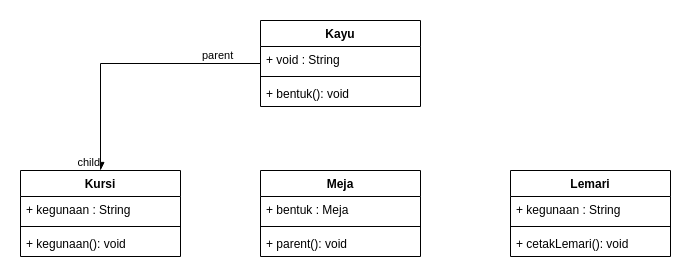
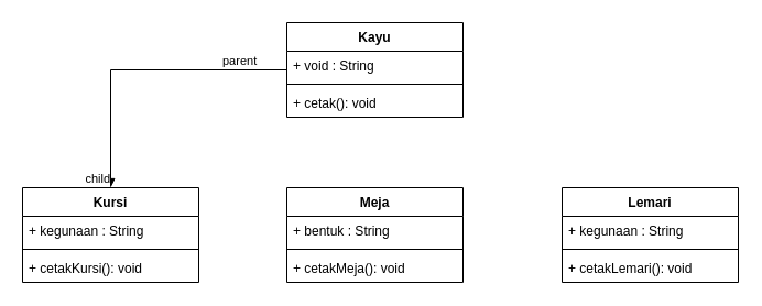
- <mxCell id="5" value="+ bentuk(): void" style="text;strokeColor=none;fillColor=none;align=left;verticalAlign=top;spacingLeft=4;spacingRight=4;overflow=hidden;rotatable=0;points=[[0,0.5],[1,0.5]];portConstraint=eastwest;" vertex="1" parent="2"><mxGeometry y="60" width="160" height="26" as="geometry" /></mxCell>
+ <mxCell id="5" value="+ cetak(): void" style="text;strokeColor=none;fillColor=none;align=left;verticalAlign=top;spacingLeft=4;spacingRight=4;overflow=hidden;rotatable=0;points=[[0,0.5],[1,0.5]];portConstraint=eastwest;" vertex="1" parent="2"><mxGeometry y="60" width="160" height="26" as="geometry" /></mxCell>
- <mxCell id="11" value="+ bentuk : Meja" style="text;strokeColor=none;fillColor=none;align=left;verticalAlign=top;spacingLeft=4;spacingRight=4;overflow=hidden;rotatable=0;points=[[0,0.5],[1,0.5]];portConstraint=eastwest;" vertex="1" parent="10"><mxGeometry y="26" width="160" height="26" as="geometry" /></mxCell>
+ <mxCell id="11" value="+ bentuk : String" style="text;strokeColor=none;fillColor=none;align=left;verticalAlign=top;spacingLeft=4;spacingRight=4;overflow=hidden;rotatable=0;points=[[0,0.5],[1,0.5]];portConstraint=eastwest;" vertex="1" parent="10"><mxGeometry y="26" width="160" height="26" as="geometry" /></mxCell>
- <mxCell id="9" value="+ kegunaan(): void" style="text;strokeColor=none;fillColor=none;align=left;verticalAlign=top;spacingLeft=4;spacingRight=4;overflow=hidden;rotatable=0;points=[[0,0.5],[1,0.5]];portConstraint=eastwest;" vertex="1" parent="6"><mxGeometry y="60" width="160" height="26" as="geometry" /></mxCell>
+ <mxCell id="9" value="+ cetakKursi(): void" style="text;strokeColor=none;fillColor=none;align=left;verticalAlign=top;spacingLeft=4;spacingRight=4;overflow=hidden;rotatable=0;points=[[0,0.5],[1,0.5]];portConstraint=eastwest;" vertex="1" parent="6"><mxGeometry y="60" width="160" height="26" as="geometry" /></mxCell>
- <mxCell id="13" value="+ parent(): void" style="text;strokeColor=none;fillColor=none;align=left;verticalAlign=top;spacingLeft=4;spacingRight=4;overflow=hidden;rotatable=0;points=[[0,0.5],[1,0.5]];portConstraint=eastwest;" vertex="1" parent="10"><mxGeometry y="60" width="160" height="26" as="geometry" /></mxCell>
+ <mxCell id="13" value="+ cetakMeja(): void" style="text;strokeColor=none;fillColor=none;align=left;verticalAlign=top;spacingLeft=4;spacingRight=4;overflow=hidden;rotatable=0;points=[[0,0.5],[1,0.5]];portConstraint=eastwest;" vertex="1" parent="10"><mxGeometry y="60" width="160" height="26" as="geometry" /></mxCell>
